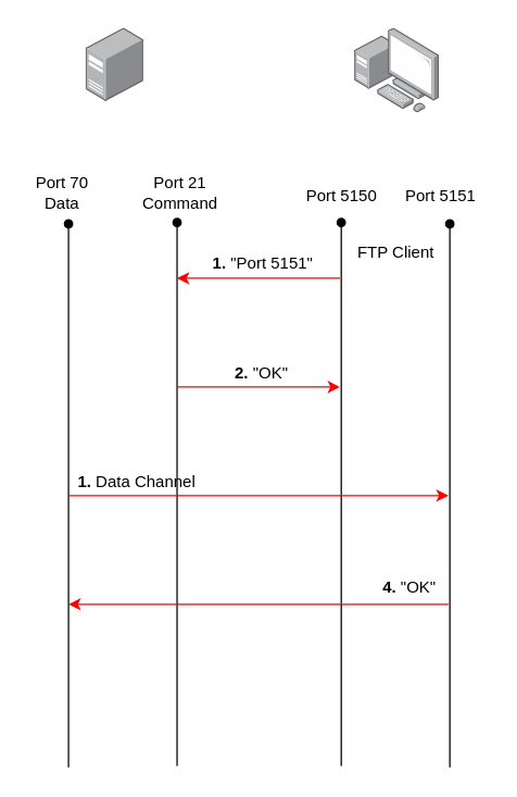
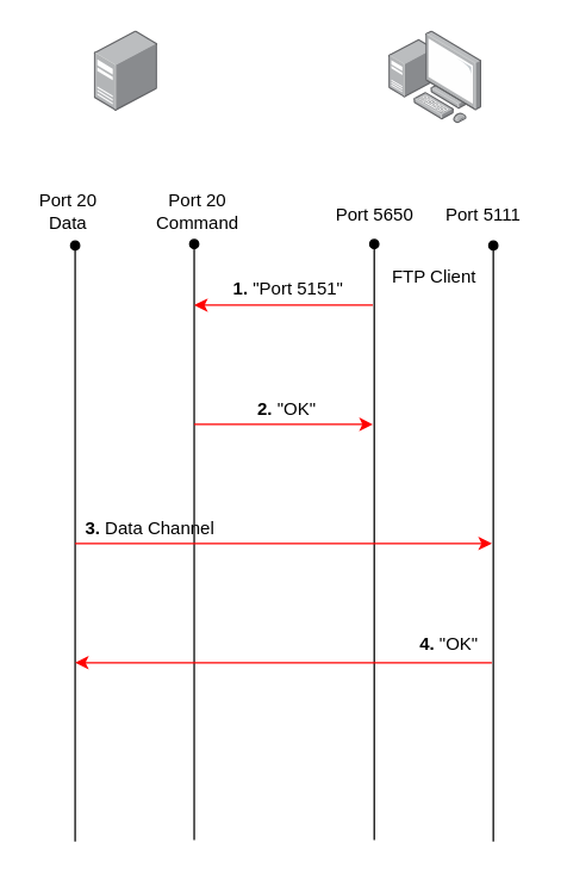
- <mxCell id="12" value="Port 70&lt;br&gt;Data" style="text;html=1;align=center;verticalAlign=middle;resizable=0;points=[];autosize=1;strokeColor=none;fillColor=none;" parent="1" vertex="1"><mxGeometry x="20" y="126" width="50" height="30" as="geometry" /></mxCell>
+ <mxCell id="12" value="Port 20&lt;br&gt;Data" style="text;html=1;align=center;verticalAlign=middle;resizable=0;points=[];autosize=1;strokeColor=none;fillColor=none;" parent="1" vertex="1"><mxGeometry x="20" y="126" width="50" height="30" as="geometry" /></mxCell>
- <mxCell id="11" value="Port 21&lt;br&gt;Command" style="text;html=1;align=center;verticalAlign=middle;resizable=0;points=[];autosize=1;strokeColor=none;fillColor=none;" parent="1" vertex="1"><mxGeometry x="97" y="126" width="70" height="30" as="geometry" /></mxCell>
+ <mxCell id="11" value="Port 20&lt;br&gt;Command" style="text;html=1;align=center;verticalAlign=middle;resizable=0;points=[];autosize=1;strokeColor=none;fillColor=none;" parent="1" vertex="1"><mxGeometry x="97" y="126" width="70" height="30" as="geometry" /></mxCell>
- <mxCell id="9" value="Port 5150" style="text;html=1;align=center;verticalAlign=middle;resizable=0;points=[];autosize=1;strokeColor=none;fillColor=none;" parent="1" vertex="1"><mxGeometry x="216" y="134" width="70" height="20" as="geometry" /></mxCell>
+ <mxCell id="9" value="Port 5650" style="text;html=1;align=center;verticalAlign=middle;resizable=0;points=[];autosize=1;strokeColor=none;fillColor=none;" parent="1" vertex="1"><mxGeometry x="216" y="134" width="70" height="20" as="geometry" /></mxCell>
- <mxCell id="10" value="Port 5151" style="text;html=1;align=center;verticalAlign=middle;resizable=0;points=[];autosize=1;strokeColor=none;fillColor=none;" parent="1" vertex="1"><mxGeometry x="289" y="134" width="70" height="20" as="geometry" /></mxCell>
+ <mxCell id="10" value="Port 5111" style="text;html=1;align=center;verticalAlign=middle;resizable=0;points=[];autosize=1;strokeColor=none;fillColor=none;" parent="1" vertex="1"><mxGeometry x="289" y="134" width="70" height="20" as="geometry" /></mxCell>
- <mxCell id="18" value="&lt;b&gt;1.&lt;/b&gt; Data Channel" style="text;html=1;align=center;verticalAlign=middle;resizable=0;points=[];autosize=1;strokeColor=none;fillColor=none;" parent="1" vertex="1"><mxGeometry x="50" y="344" width="100" height="20" as="geometry" /></mxCell>
+ <mxCell id="18" value="&lt;b&gt;3.&lt;/b&gt; Data Channel" style="text;html=1;align=center;verticalAlign=middle;resizable=0;points=[];autosize=1;strokeColor=none;fillColor=none;" parent="1" vertex="1"><mxGeometry x="50" y="344" width="100" height="20" as="geometry" /></mxCell>
